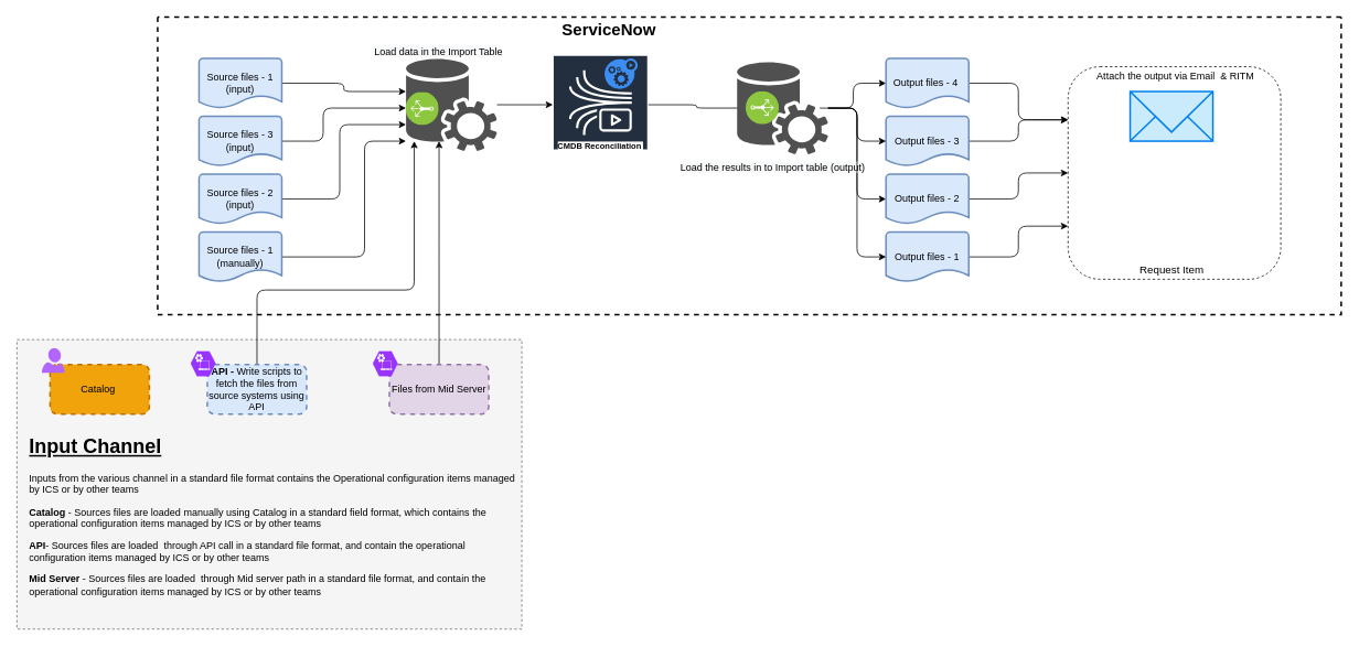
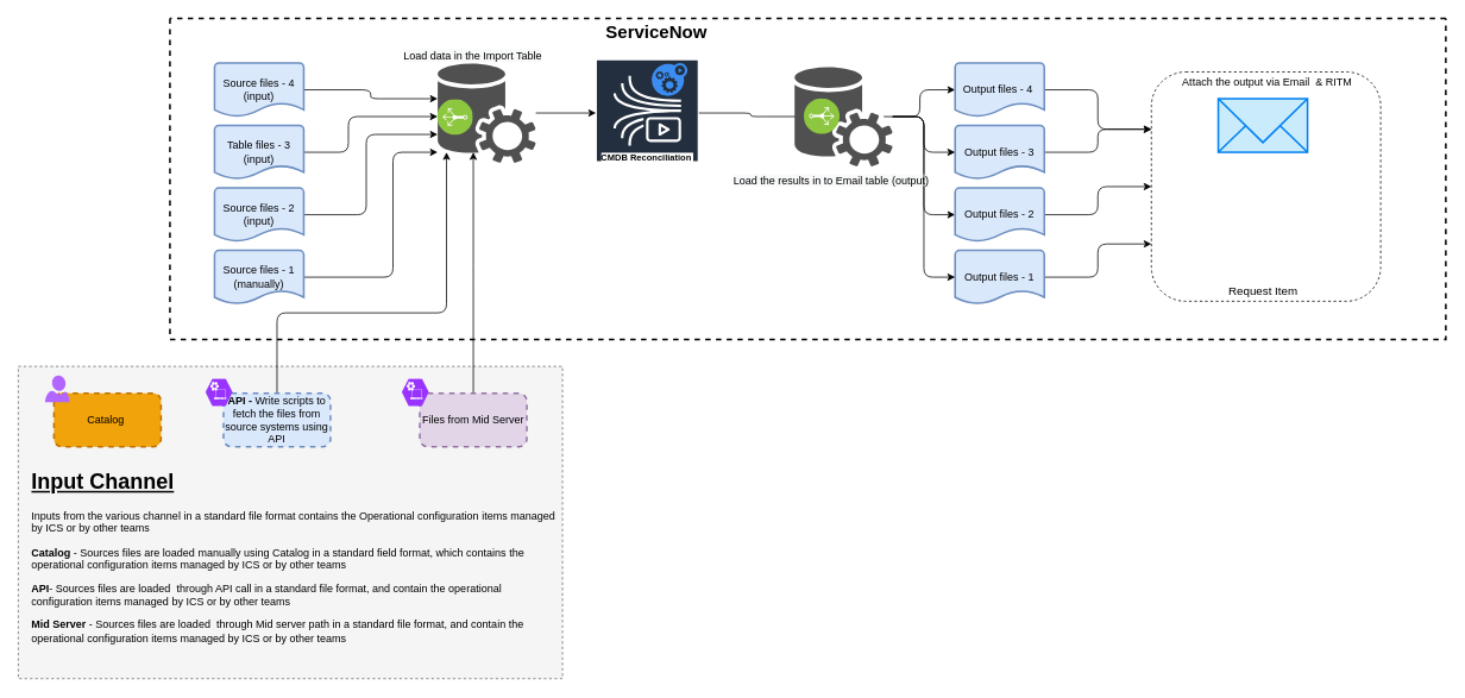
- <mxCell id="7" value="&lt;span style=&quot;&quot;&gt;Source files - 1 (input)&lt;/span&gt;" style="strokeWidth=2;html=1;shape=mxgraph.flowchart.document2;whiteSpace=wrap;size=0.25;rounded=1;fillColor=#dae8fc;strokeColor=#6c8ebf;" parent="3" vertex="1"><mxGeometry x="50" y="50" width="100" height="60" as="geometry" /></mxCell>
+ <mxCell id="7" value="&lt;span style=&quot;&quot;&gt;Source files - 4 (input)&lt;/span&gt;" style="strokeWidth=2;html=1;shape=mxgraph.flowchart.document2;whiteSpace=wrap;size=0.25;rounded=1;fillColor=#dae8fc;strokeColor=#6c8ebf;" parent="3" vertex="1"><mxGeometry x="50" y="50" width="100" height="60" as="geometry" /></mxCell>
- <mxCell id="9" value="&lt;span style=&quot;&quot;&gt;Source files - 3 (input)&lt;/span&gt;" style="strokeWidth=2;html=1;shape=mxgraph.flowchart.document2;whiteSpace=wrap;size=0.25;rounded=1;fillColor=#dae8fc;strokeColor=#6c8ebf;" parent="3" vertex="1"><mxGeometry x="50" y="120" width="100" height="60" as="geometry" /></mxCell>
+ <mxCell id="9" value="&lt;span style=&quot;&quot;&gt;Table files - 3 (input)&lt;/span&gt;" style="strokeWidth=2;html=1;shape=mxgraph.flowchart.document2;whiteSpace=wrap;size=0.25;rounded=1;fillColor=#dae8fc;strokeColor=#6c8ebf;" parent="3" vertex="1"><mxGeometry x="50" y="120" width="100" height="60" as="geometry" /></mxCell>
- <mxCell id="24" value="&lt;span style=&quot;color: rgb(0, 0, 0); font-family: Helvetica; font-size: 12px; font-style: normal; font-variant-ligatures: normal; font-variant-caps: normal; font-weight: 400; letter-spacing: normal; orphans: 2; text-indent: 0px; text-transform: none; widows: 2; word-spacing: 0px; -webkit-text-stroke-width: 0px; background-color: rgb(248, 249, 250); text-decoration-thickness: initial; text-decoration-style: initial; text-decoration-color: initial; float: none; display: inline !important;&quot;&gt;Load the results in to Import table (output)&lt;/span&gt;" style="text;whiteSpace=wrap;html=1;fontSize=20;fontColor=#FF3399;align=left;" parent="3" vertex="1"><mxGeometry x="630" y="160" width="230" height="60" as="geometry" /></mxCell>
+ <mxCell id="24" value="&lt;span style=&quot;color: rgb(0, 0, 0); font-family: Helvetica; font-size: 12px; font-style: normal; font-variant-ligatures: normal; font-variant-caps: normal; font-weight: 400; letter-spacing: normal; orphans: 2; text-indent: 0px; text-transform: none; widows: 2; word-spacing: 0px; -webkit-text-stroke-width: 0px; background-color: rgb(248, 249, 250); text-decoration-thickness: initial; text-decoration-style: initial; text-decoration-color: initial; float: none; display: inline !important;&quot;&gt;Load the results in to Email table (output)&lt;/span&gt;" style="text;whiteSpace=wrap;html=1;fontSize=20;fontColor=#FF3399;align=left;" parent="3" vertex="1"><mxGeometry x="630" y="160" width="230" height="60" as="geometry" /></mxCell>
